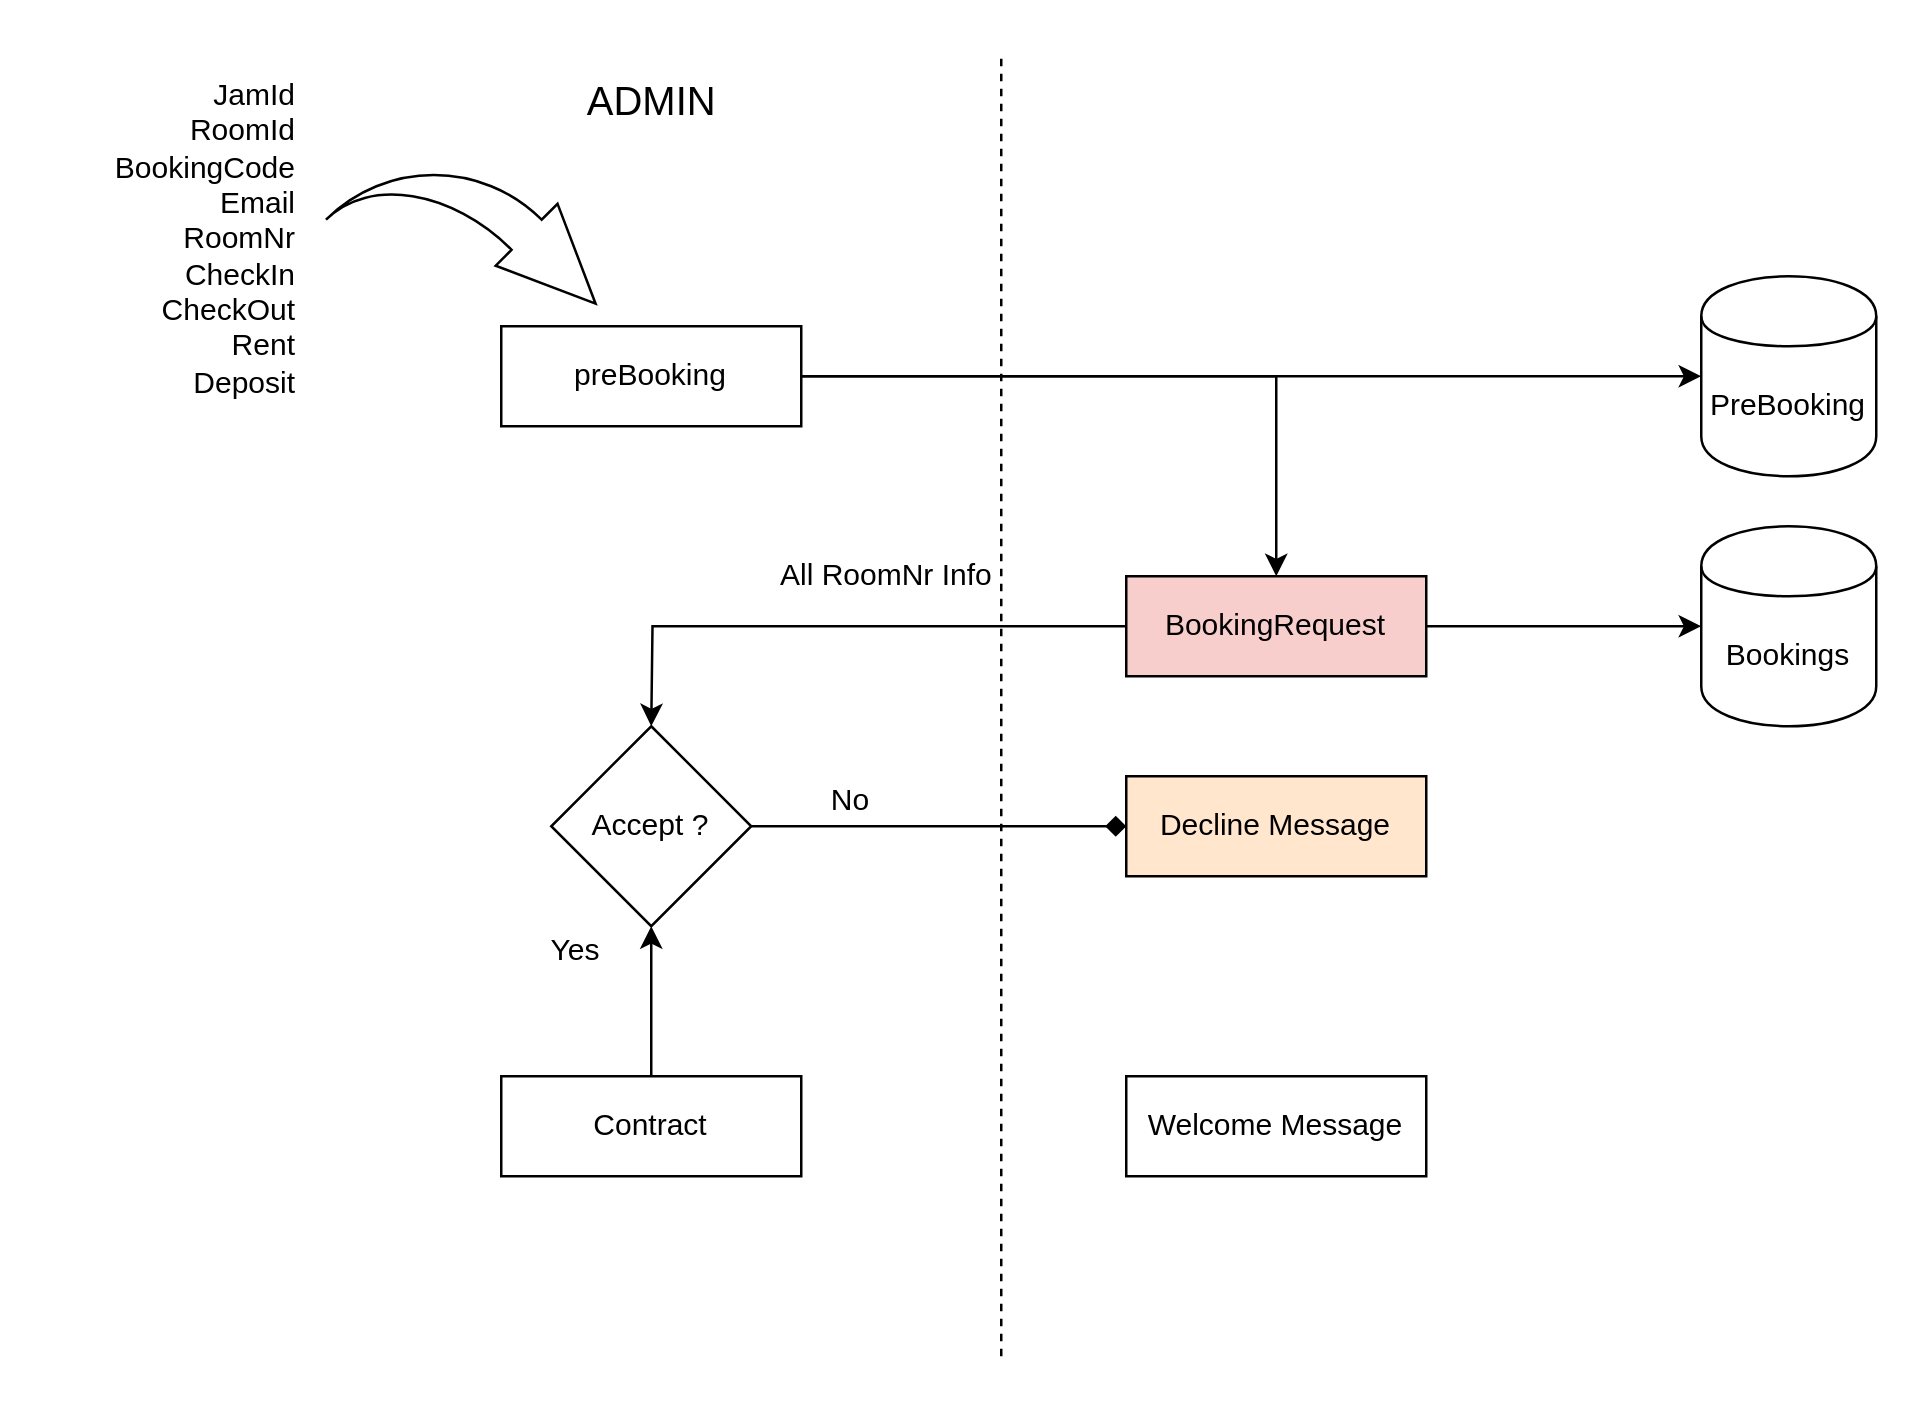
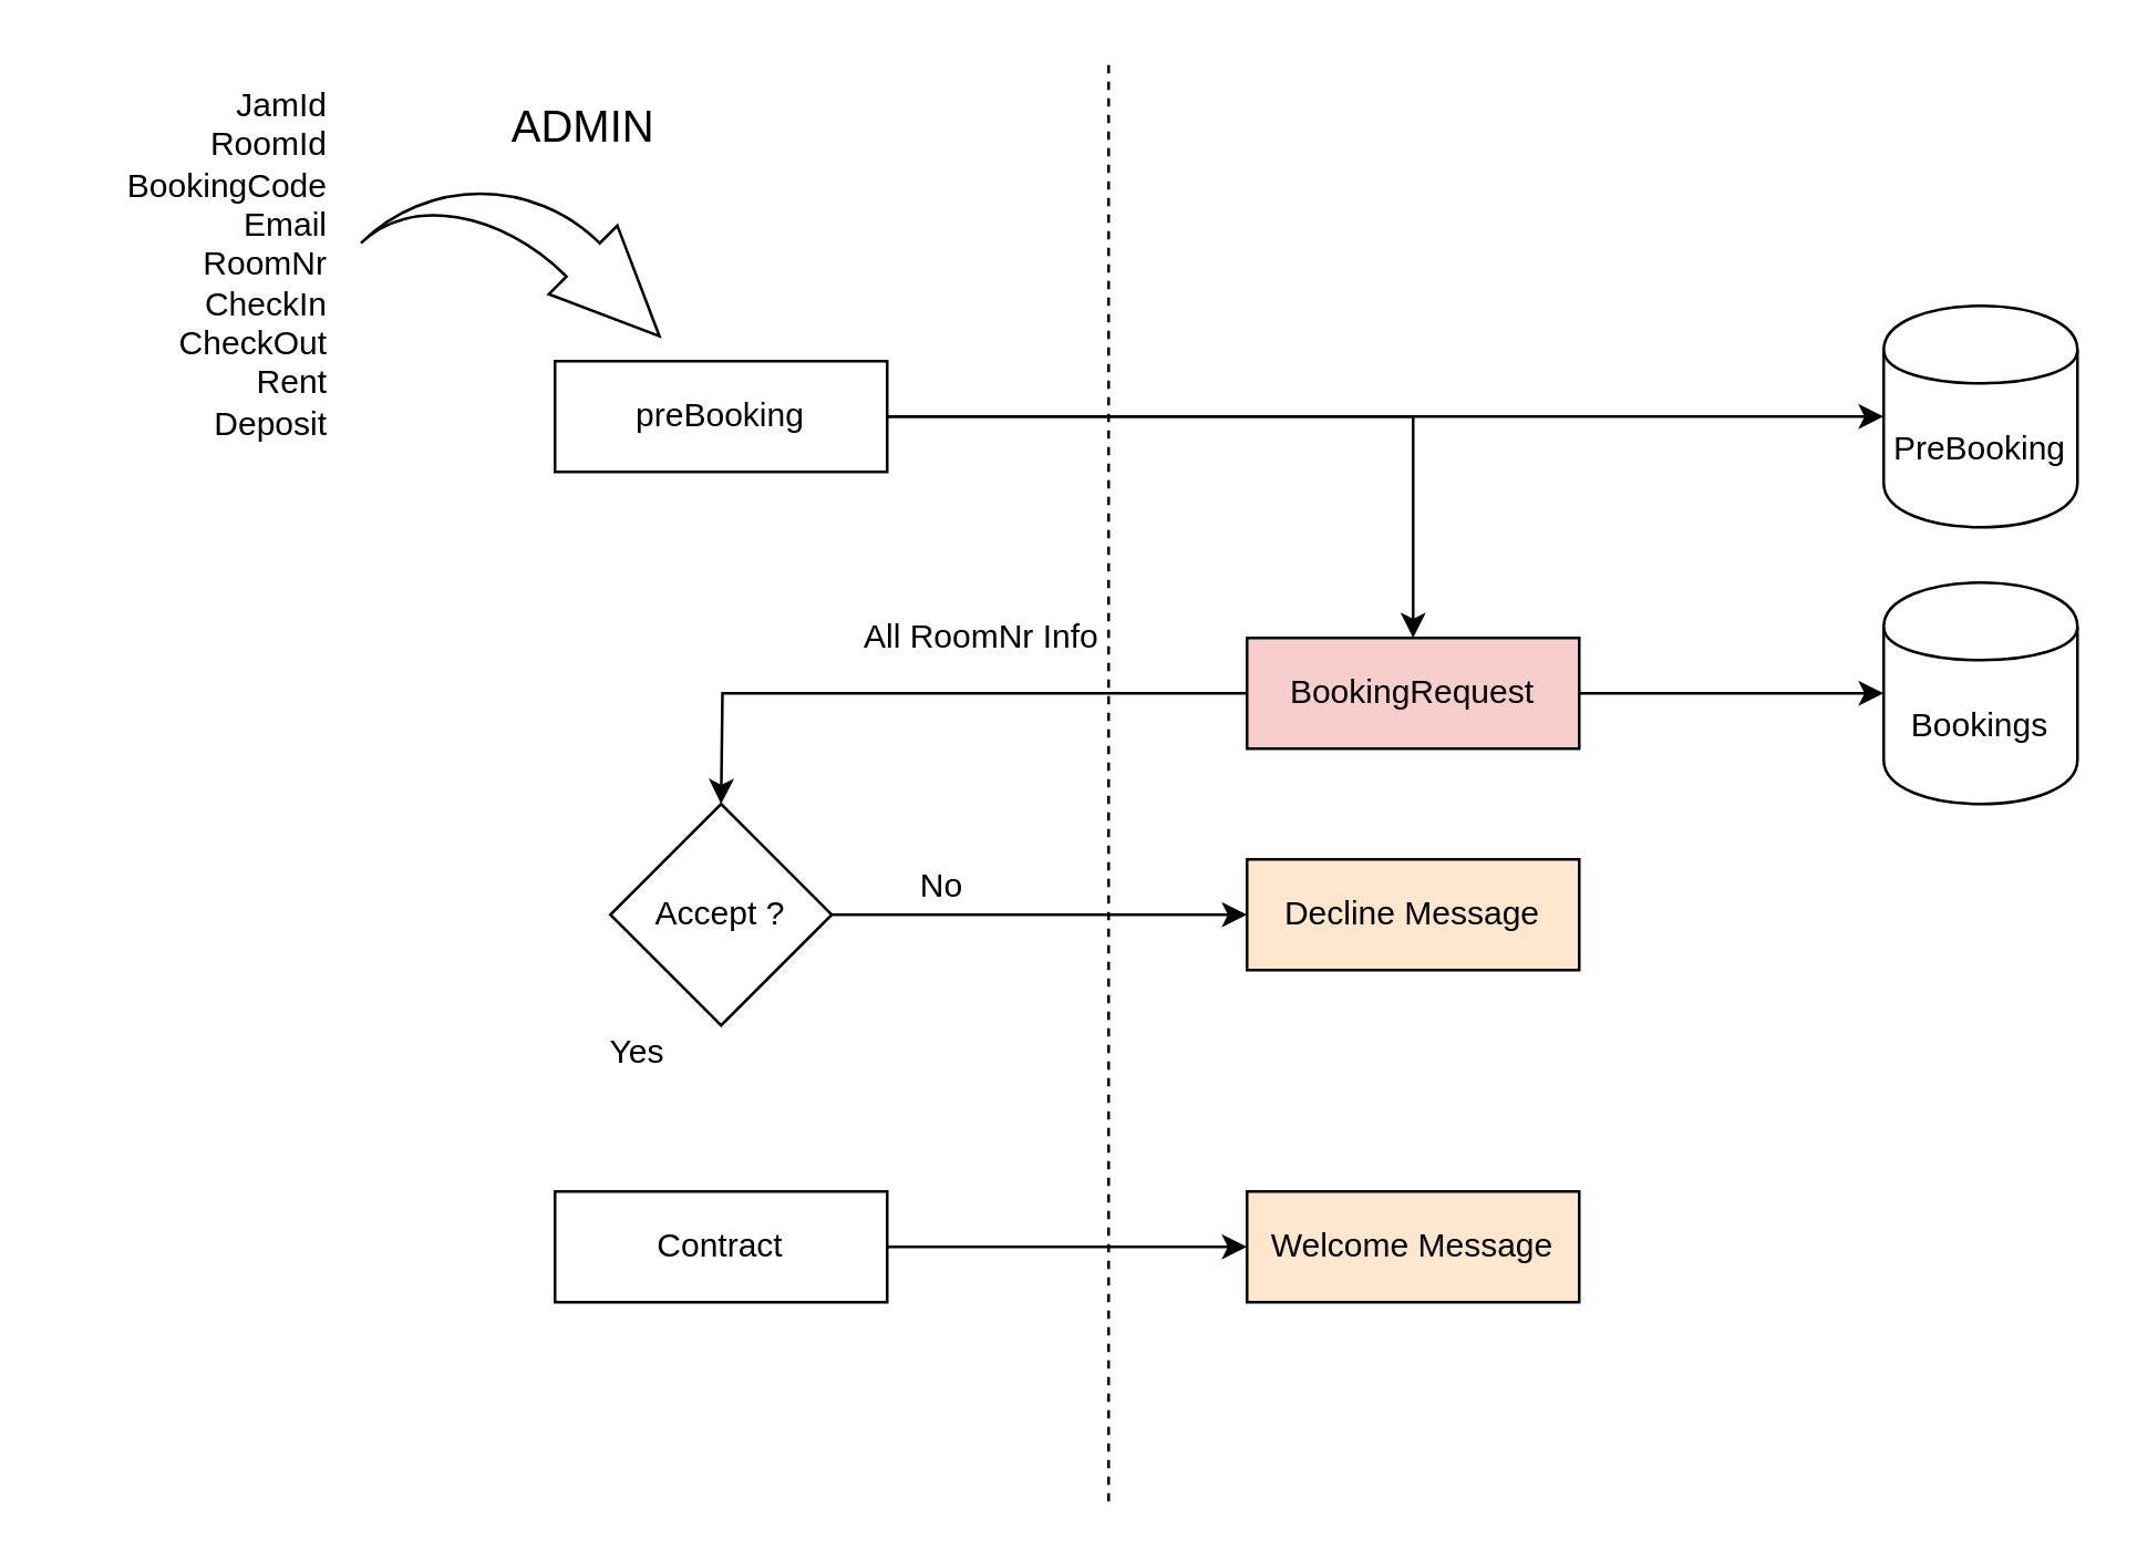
- <mxCell id="9" value="&lt;span style=&quot;font-size: 16px&quot;&gt;ADMIN&lt;/span&gt;" style="text;html=1;align=center;verticalAlign=middle;resizable=0;points=[];autosize=1;" vertex="1" parent="1"><mxGeometry x="225" y="30" width="70" height="20" as="geometry" /></mxCell>
+ <mxCell id="9" value="&lt;span style=&quot;font-size: 16px&quot;&gt;ADMIN&lt;/span&gt;" style="text;html=1;align=center;verticalAlign=middle;resizable=0;points=[];autosize=1;" vertex="1" parent="1"><mxGeometry x="175" y="35" width="70" height="20" as="geometry" /></mxCell>
- <mxCell id="11" style="edgeStyle=orthogonalEdgeStyle;rounded=0;orthogonalLoop=1;jettySize=auto;html=1;entryX=0;entryY=0.5;entryDx=0;entryDy=0;endArrow=diamond;" edge="1" parent="1" source="12" target="15"><mxGeometry relative="1" as="geometry"><mxPoint x="360" y="330" as="targetPoint" /></mxGeometry></mxCell>
+ <mxCell id="11" style="edgeStyle=orthogonalEdgeStyle;rounded=0;orthogonalLoop=1;jettySize=auto;html=1;entryX=0;entryY=0.5;entryDx=0;entryDy=0;" edge="1" parent="1" source="12" target="15"><mxGeometry relative="1" as="geometry"><mxPoint x="360" y="330" as="targetPoint" /></mxGeometry></mxCell>
- <mxCell id="18" style="edgeStyle=orthogonalEdgeStyle;rounded=0;orthogonalLoop=1;jettySize=auto;html=1;" edge="1" parent="1" source="19" target="12"><mxGeometry relative="1" as="geometry" /></mxCell>
+ <mxCell id="18" style="edgeStyle=orthogonalEdgeStyle;rounded=0;orthogonalLoop=1;jettySize=auto;html=1;entryX=0;entryY=0.5;entryDx=0;entryDy=0;" edge="1" parent="1" source="19" target="20"><mxGeometry relative="1" as="geometry" /></mxCell>
- <mxCell id="20" value="Welcome Message" style="rounded=0;whiteSpace=wrap;html=1;" vertex="1" parent="1"><mxGeometry x="450" y="430" width="120" height="40" as="geometry" /></mxCell>
+ <mxCell id="20" value="Welcome Message" style="rounded=0;whiteSpace=wrap;html=1;fillColor=#ffe6cc;" vertex="1" parent="1"><mxGeometry x="450" y="430" width="120" height="40" as="geometry" /></mxCell>
